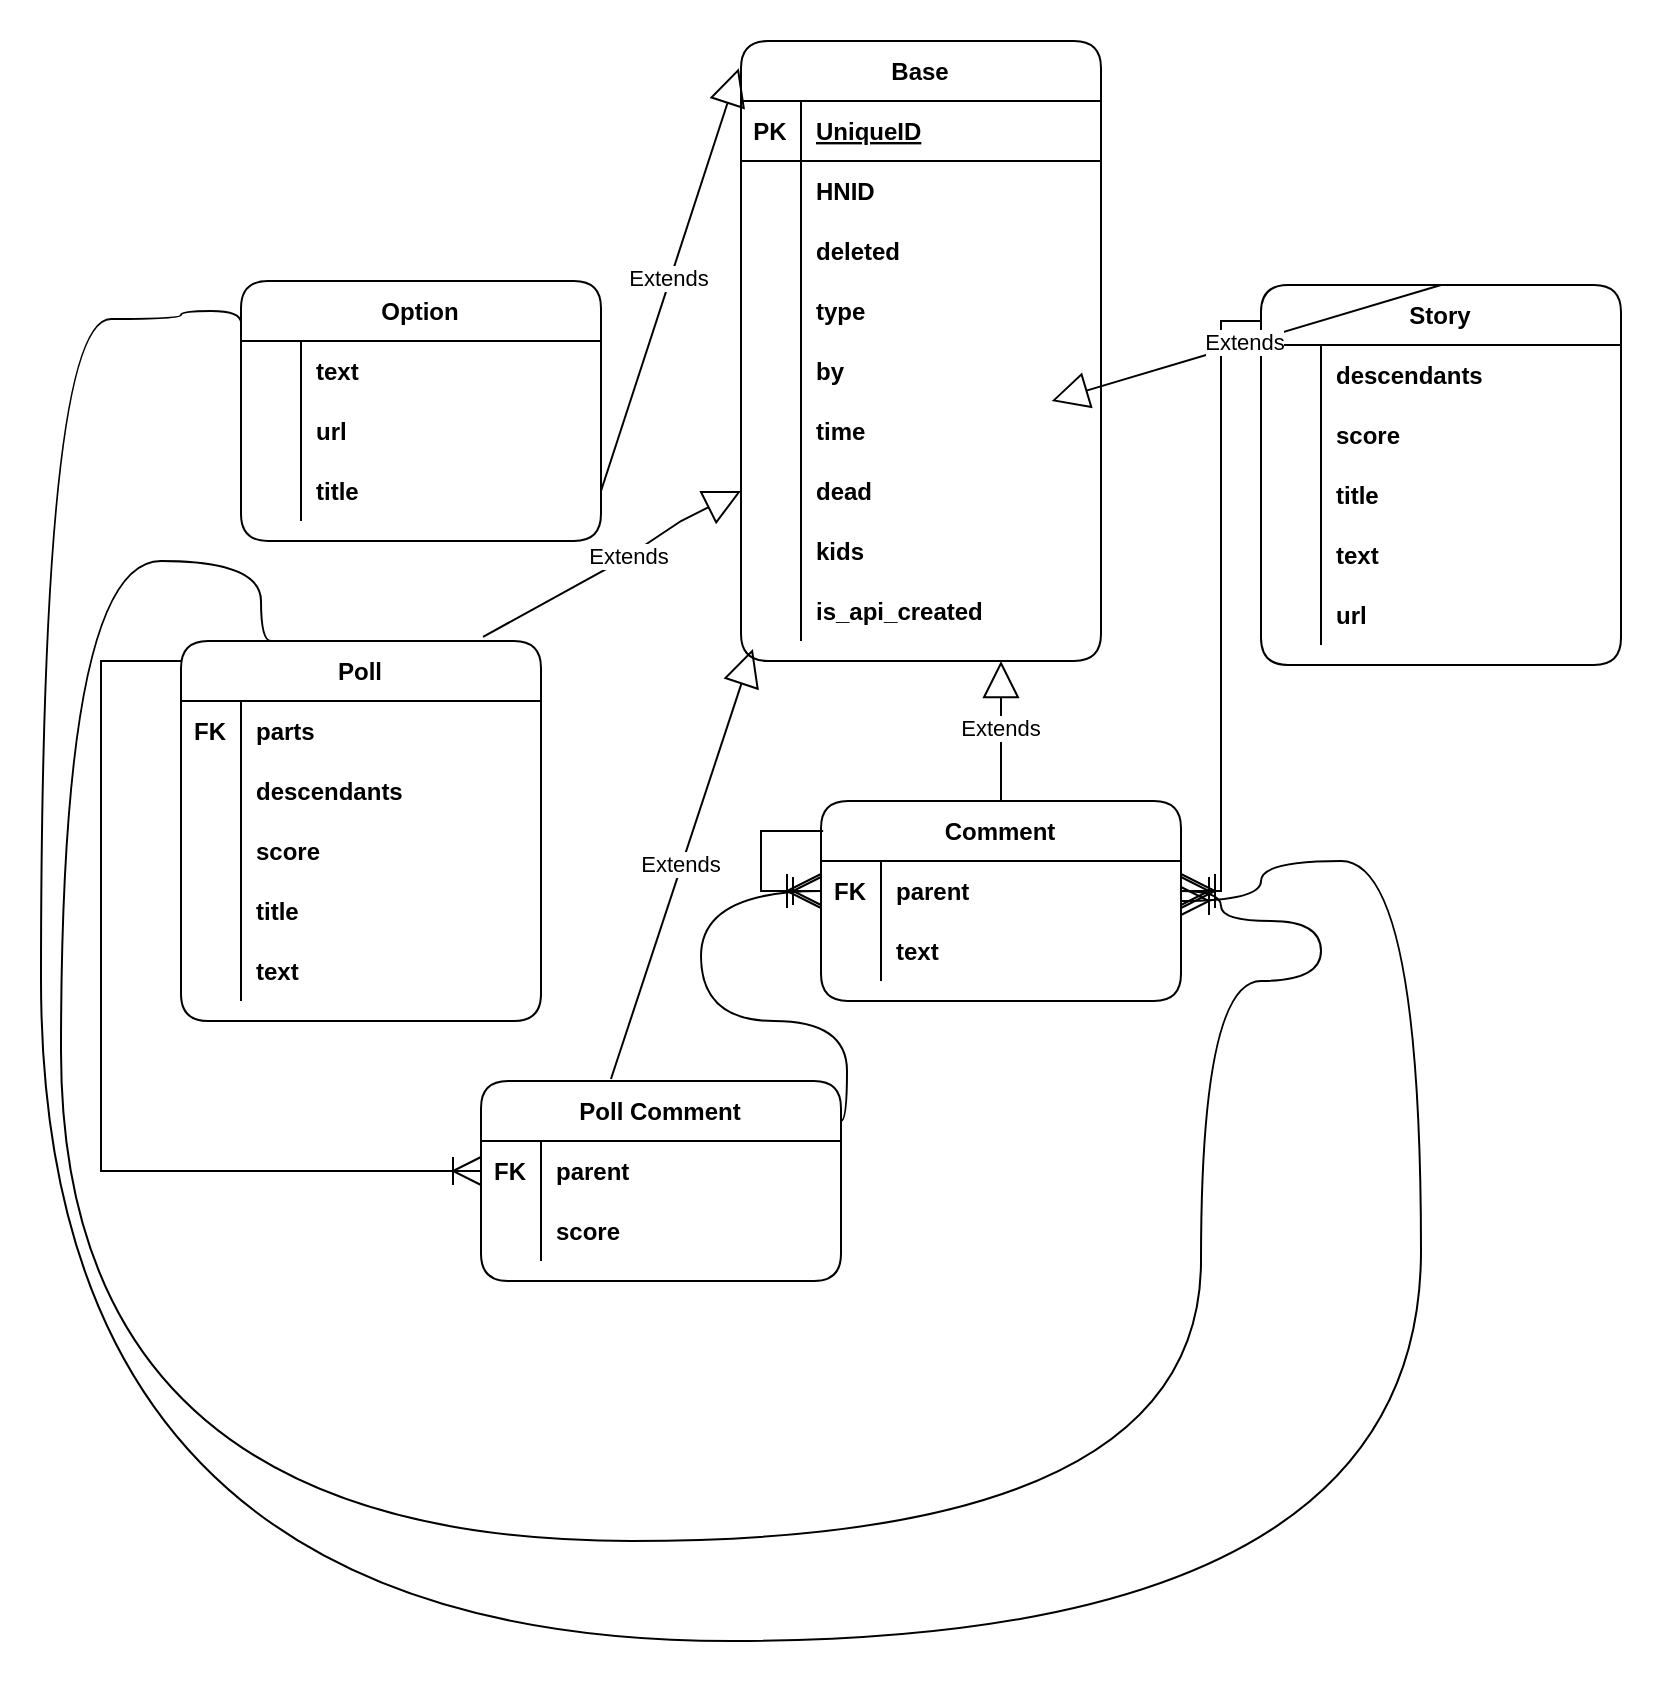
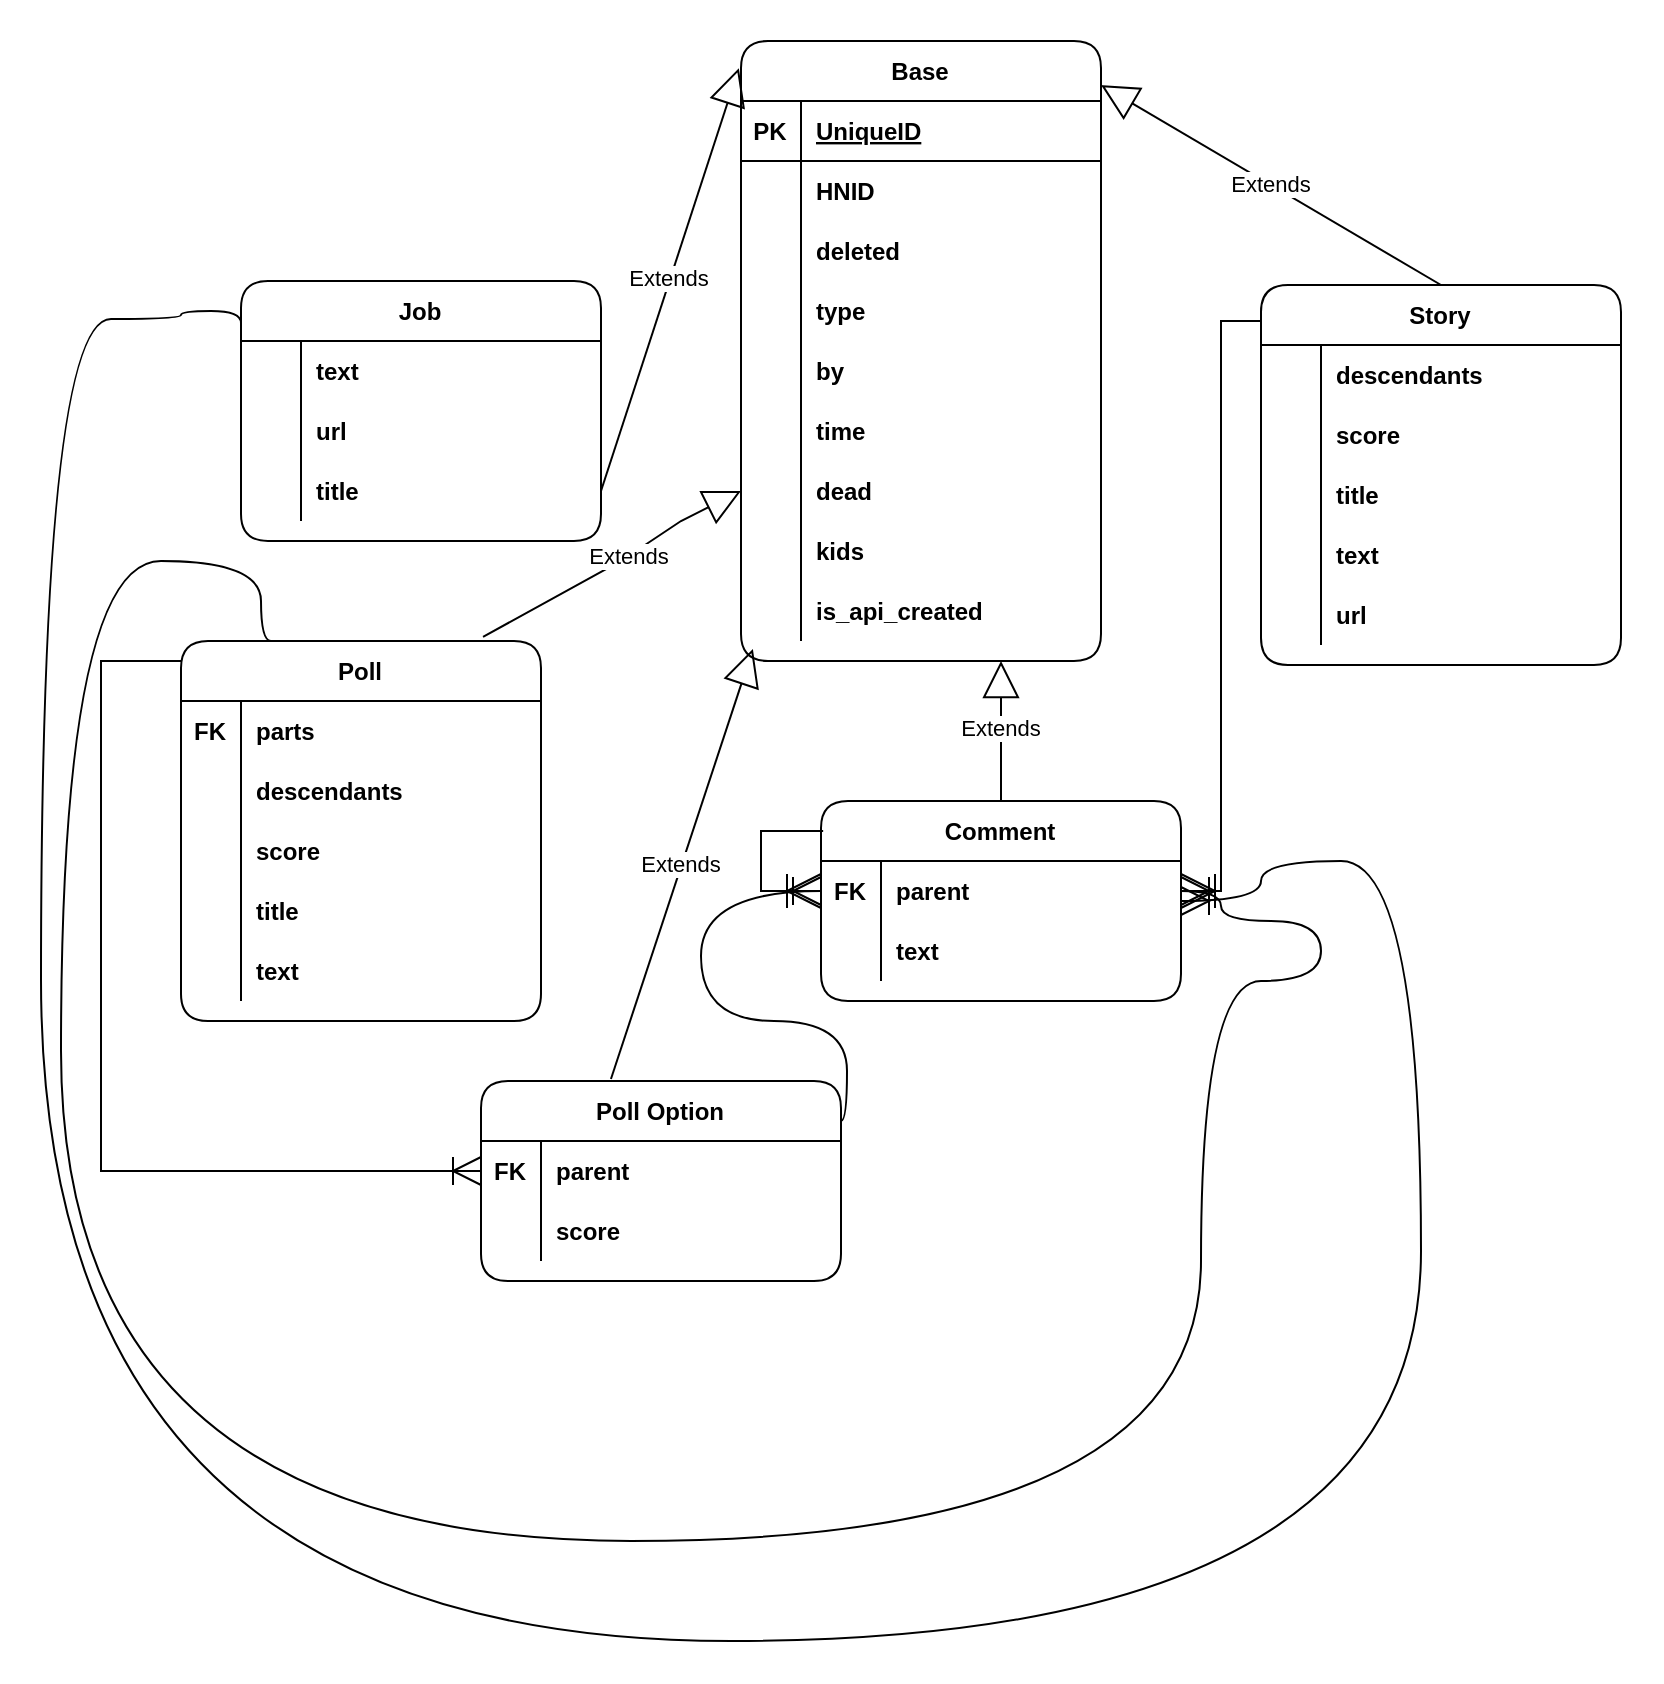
- <mxCell id="92" value="Extends" style="endArrow=block;endSize=16;endFill=0;html=1;rounded=0;exitX=0.5;exitY=0;exitDx=0;exitDy=0;" parent="1" source="40" target="20" edge="1"><mxGeometry width="160" relative="1" as="geometry"><mxPoint x="790" y="80" as="sourcePoint" /><mxPoint x="630" y="80" as="targetPoint" /></mxGeometry></mxCell>
+ <mxCell id="92" value="Extends" style="endArrow=block;endSize=16;endFill=0;html=1;rounded=0;entryX=1;entryY=0.071;entryDx=0;entryDy=0;entryPerimeter=0;exitX=0.5;exitY=0;exitDx=0;exitDy=0;" parent="1" source="40" target="2" edge="1"><mxGeometry width="160" relative="1" as="geometry"><mxPoint x="790" y="80" as="sourcePoint" /><mxPoint x="630" y="80" as="targetPoint" /></mxGeometry></mxCell>
- <mxCell id="30" value="Option" style="shape=table;startSize=30;container=1;collapsible=1;childLayout=tableLayout;fixedRows=1;rowLines=0;fontStyle=1;align=center;resizeLast=1;rounded=1;" parent="1" vertex="1"><mxGeometry x="120" y="140" width="180" height="130" as="geometry" /></mxCell>
+ <mxCell id="30" value="Job" style="shape=table;startSize=30;container=1;collapsible=1;childLayout=tableLayout;fixedRows=1;rowLines=0;fontStyle=1;align=center;resizeLast=1;rounded=1;" parent="1" vertex="1"><mxGeometry x="120" y="140" width="180" height="130" as="geometry" /></mxCell>
- <mxCell id="83" value="Poll Comment" style="shape=table;startSize=30;container=1;collapsible=1;childLayout=tableLayout;fixedRows=1;rowLines=0;fontStyle=1;align=center;resizeLast=1;rounded=1;" parent="1" vertex="1"><mxGeometry x="240" y="540" width="180" height="100" as="geometry" /></mxCell>
+ <mxCell id="83" value="Poll Option" style="shape=table;startSize=30;container=1;collapsible=1;childLayout=tableLayout;fixedRows=1;rowLines=0;fontStyle=1;align=center;resizeLast=1;rounded=1;" parent="1" vertex="1"><mxGeometry x="240" y="540" width="180" height="100" as="geometry" /></mxCell>
